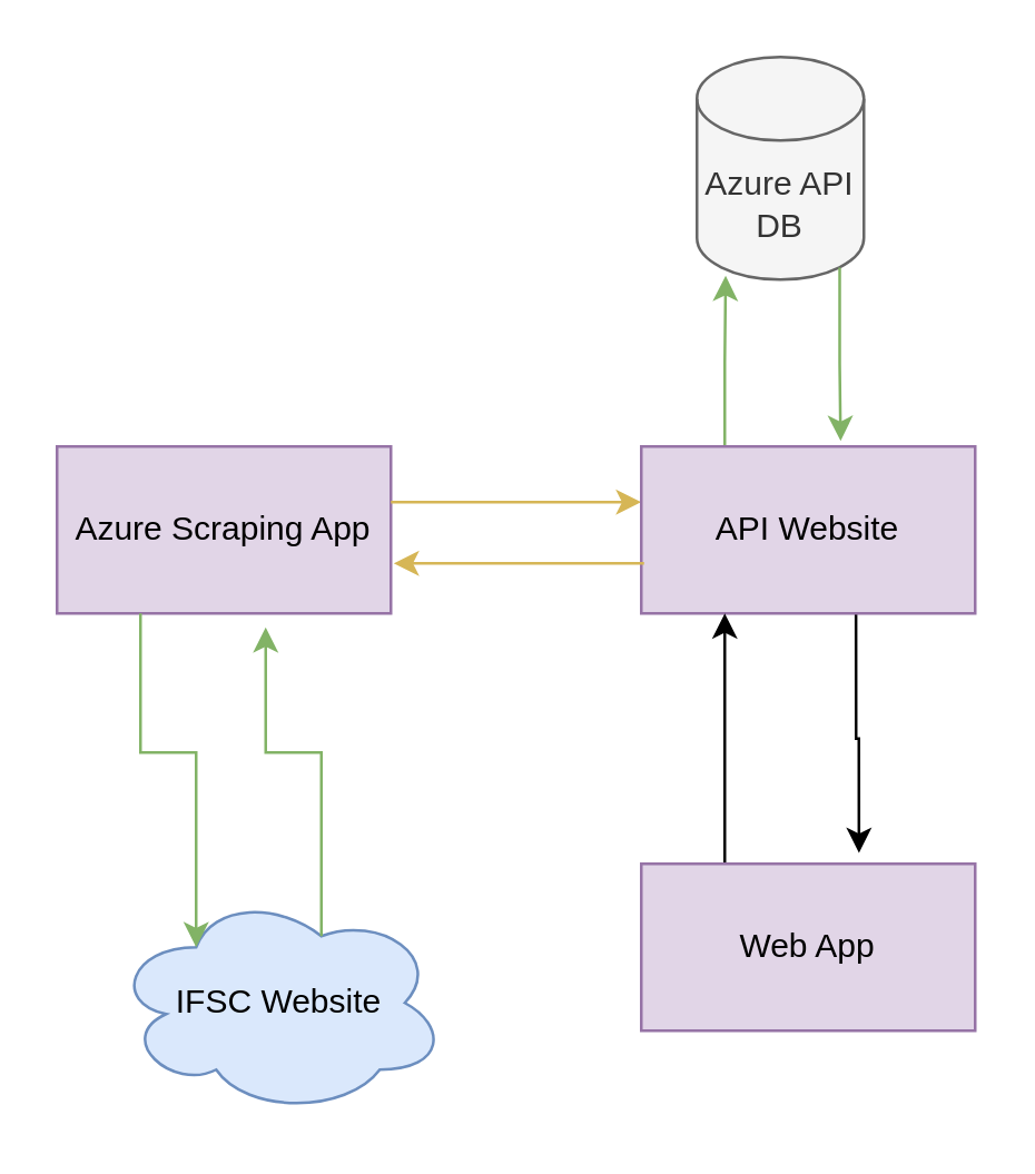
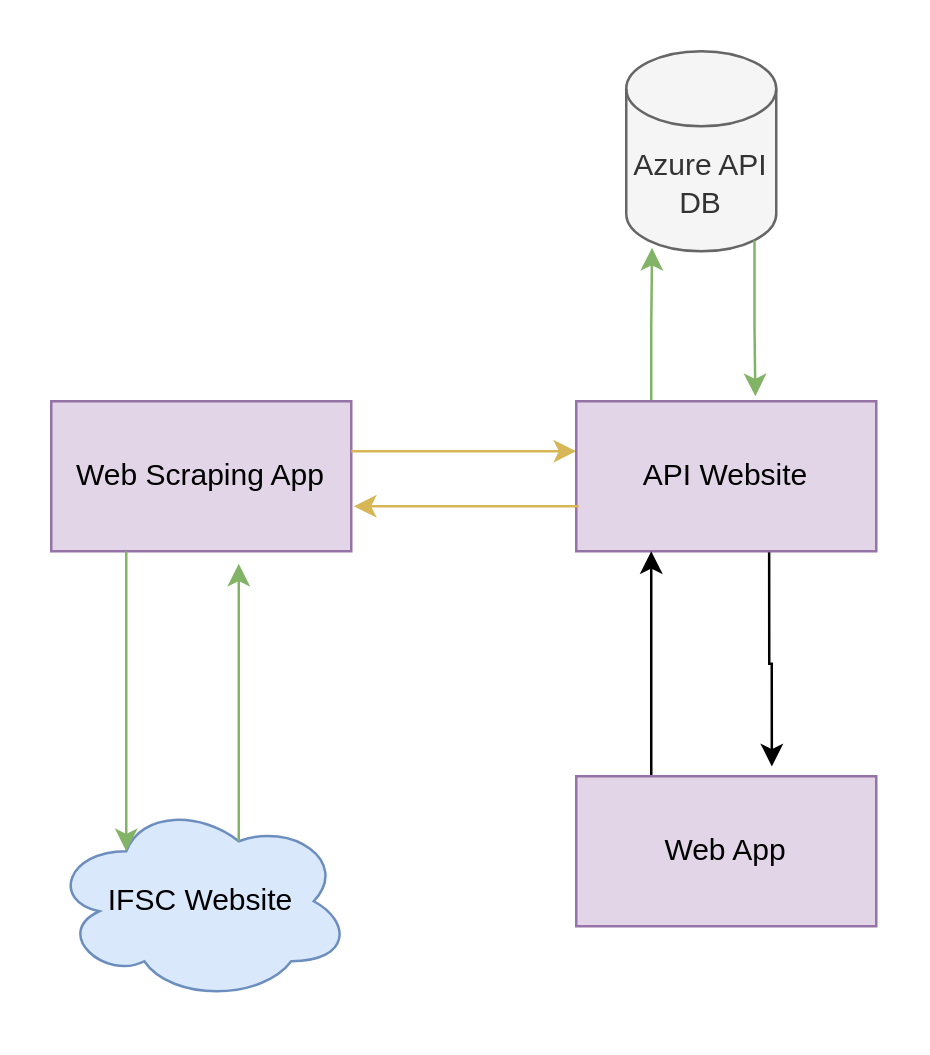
- <mxCell id="2" value="Azure Scraping App" style="rounded=0;whiteSpace=wrap;html=1;fillColor=#e1d5e7;strokeColor=#9673a6;" parent="1" vertex="1"><mxGeometry x="20" y="160" width="120" height="60" as="geometry" /></mxCell>
+ <mxCell id="2" value="Web Scraping App" style="rounded=0;whiteSpace=wrap;html=1;fillColor=#e1d5e7;strokeColor=#9673a6;" parent="1" vertex="1"><mxGeometry x="20" y="160" width="120" height="60" as="geometry" /></mxCell>
- <mxCell id="3" value="IFSC Website" style="ellipse;shape=cloud;whiteSpace=wrap;html=1;fillColor=#dae8fc;strokeColor=#6c8ebf;" parent="1" vertex="1"><mxGeometry x="40" y="320" width="120" height="80" as="geometry" /></mxCell>
+ <mxCell id="3" value="IFSC Website" style="ellipse;shape=cloud;whiteSpace=wrap;html=1;fillColor=#dae8fc;strokeColor=#6c8ebf;" parent="1" vertex="1"><mxGeometry x="20" y="320" width="120" height="80" as="geometry" /></mxCell>
